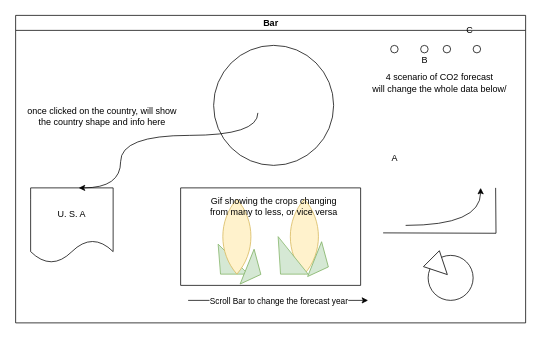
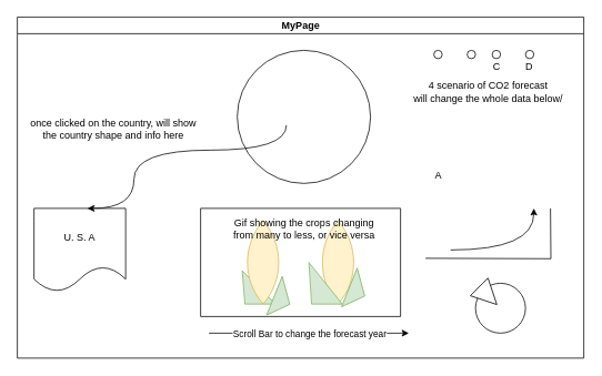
- <mxCell id="2" value="Bar" style="swimlane;html=1;startSize=20;horizontal=1;containerType=tree;glass=0;" parent="1" vertex="1"><mxGeometry x="20" y="20" width="680" height="410" as="geometry" /></mxCell>
+ <mxCell id="2" value="MyPage" style="swimlane;html=1;startSize=20;horizontal=1;containerType=tree;glass=0;" parent="1" vertex="1"><mxGeometry x="20" y="20" width="680" height="410" as="geometry" /></mxCell>
- <mxCell id="28" value="C" style="text;html=1;align=center;verticalAlign=middle;resizable=0;points=[];autosize=1;strokeColor=none;fillColor=none;" vertex="1" parent="1"><mxGeometry x="615" y="30" width="20" height="20" as="geometry" /></mxCell>
+ <mxCell id="28" value="C" style="text;html=1;align=center;verticalAlign=middle;resizable=0;points=[];autosize=1;strokeColor=none;fillColor=none;" vertex="1" parent="1"><mxGeometry x="585" y="70" width="20" height="20" as="geometry" /></mxCell>
- <mxCell id="25" value="B" style="text;html=1;align=center;verticalAlign=middle;resizable=0;points=[];autosize=1;strokeColor=none;fillColor=none;" vertex="1" parent="2"><mxGeometry x="535" y="50" width="20" height="20" as="geometry" /></mxCell>
+ <mxCell id="29" value="D" style="text;html=1;align=center;verticalAlign=middle;resizable=0;points=[];autosize=1;strokeColor=none;fillColor=none;" vertex="1" parent="1"><mxGeometry x="624" y="70" width="20" height="20" as="geometry" /></mxCell>
